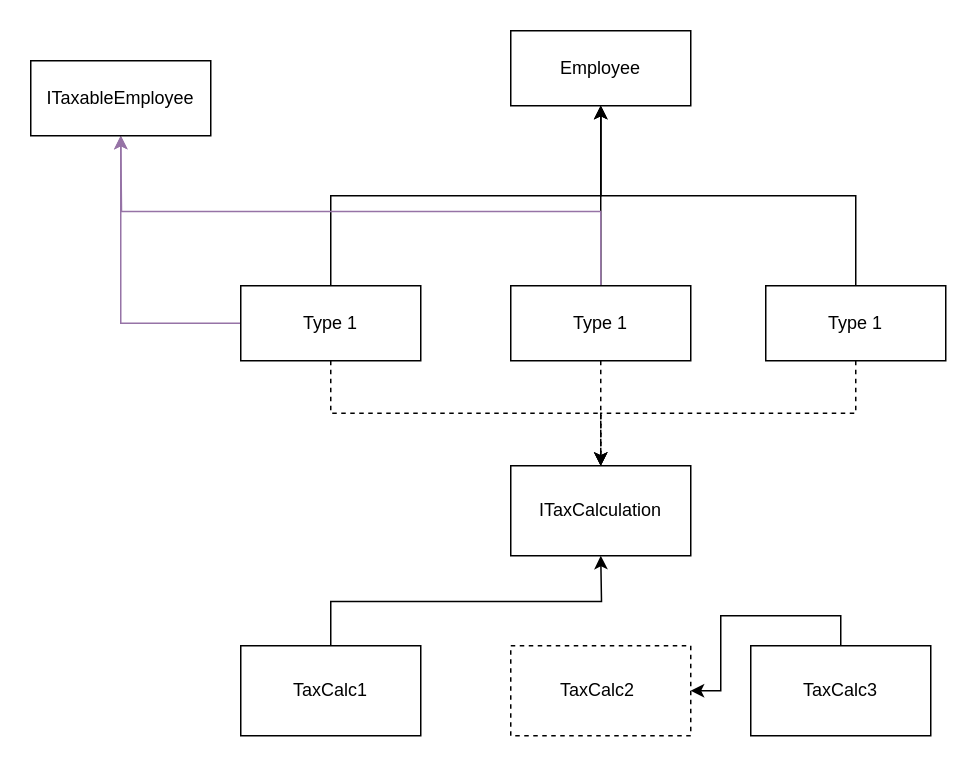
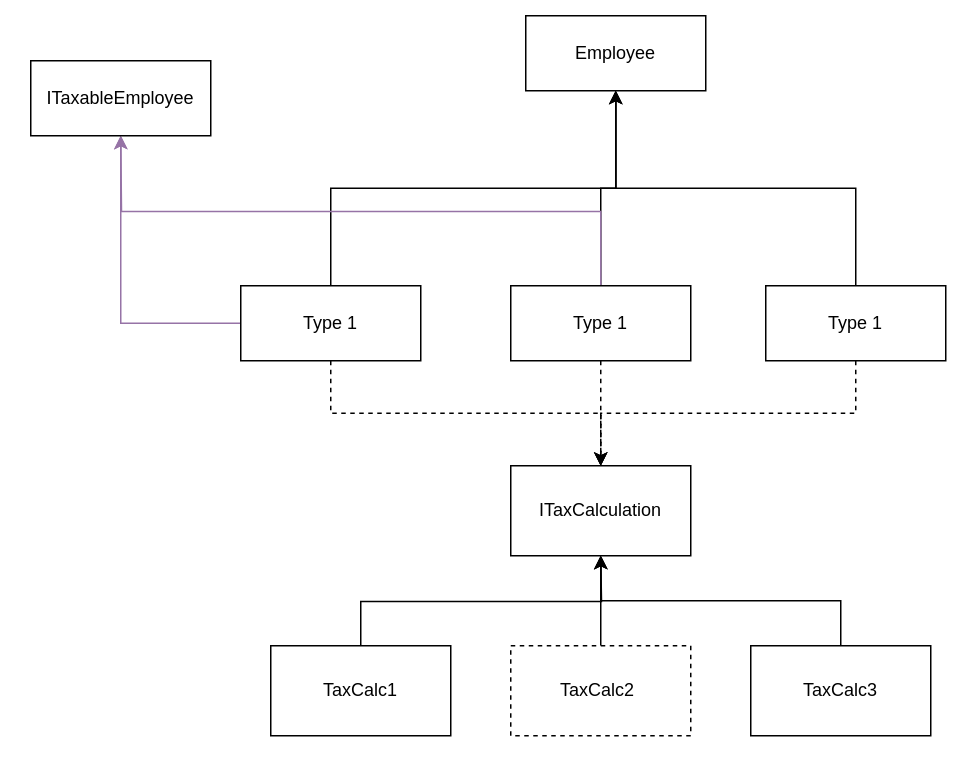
- <mxCell id="2" value="Employee" style="rounded=0;whiteSpace=wrap;html=1;" parent="1" vertex="1"><mxGeometry x="340" y="20" width="120" height="50" as="geometry" /></mxCell>
+ <mxCell id="2" value="Employee" style="rounded=0;whiteSpace=wrap;html=1;" parent="1" vertex="1"><mxGeometry x="350" y="10" width="120" height="50" as="geometry" /></mxCell>
- <mxCell id="19" style="edgeStyle=orthogonalEdgeStyle;rounded=0;orthogonalLoop=1;jettySize=auto;html=1;exitX=0.5;exitY=0;exitDx=0;exitDy=0;" parent="1" source="20" target="18" edge="1"><mxGeometry relative="1" as="geometry" /></mxCell>
+ <mxCell id="19" style="edgeStyle=orthogonalEdgeStyle;rounded=0;orthogonalLoop=1;jettySize=auto;html=1;exitX=0.5;exitY=0;exitDx=0;exitDy=0;entryX=0.5;entryY=1;entryDx=0;entryDy=0;" parent="1" source="20" target="14" edge="1"><mxGeometry relative="1" as="geometry" /></mxCell>
+ <mxCell id="17" style="edgeStyle=orthogonalEdgeStyle;rounded=0;orthogonalLoop=1;jettySize=auto;html=1;exitX=0.5;exitY=0;exitDx=0;exitDy=0;entryX=0.5;entryY=1;entryDx=0;entryDy=0;" parent="1" source="18" target="14" edge="1"><mxGeometry relative="1" as="geometry" /></mxCell>
- <mxCell id="16" value="TaxCalc1" style="rounded=0;whiteSpace=wrap;html=1;" parent="1" vertex="1"><mxGeometry x="160" y="430" width="120" height="60" as="geometry" /></mxCell>
+ <mxCell id="16" value="TaxCalc1" style="rounded=0;whiteSpace=wrap;html=1;" parent="1" vertex="1"><mxGeometry x="180" y="430" width="120" height="60" as="geometry" /></mxCell>
